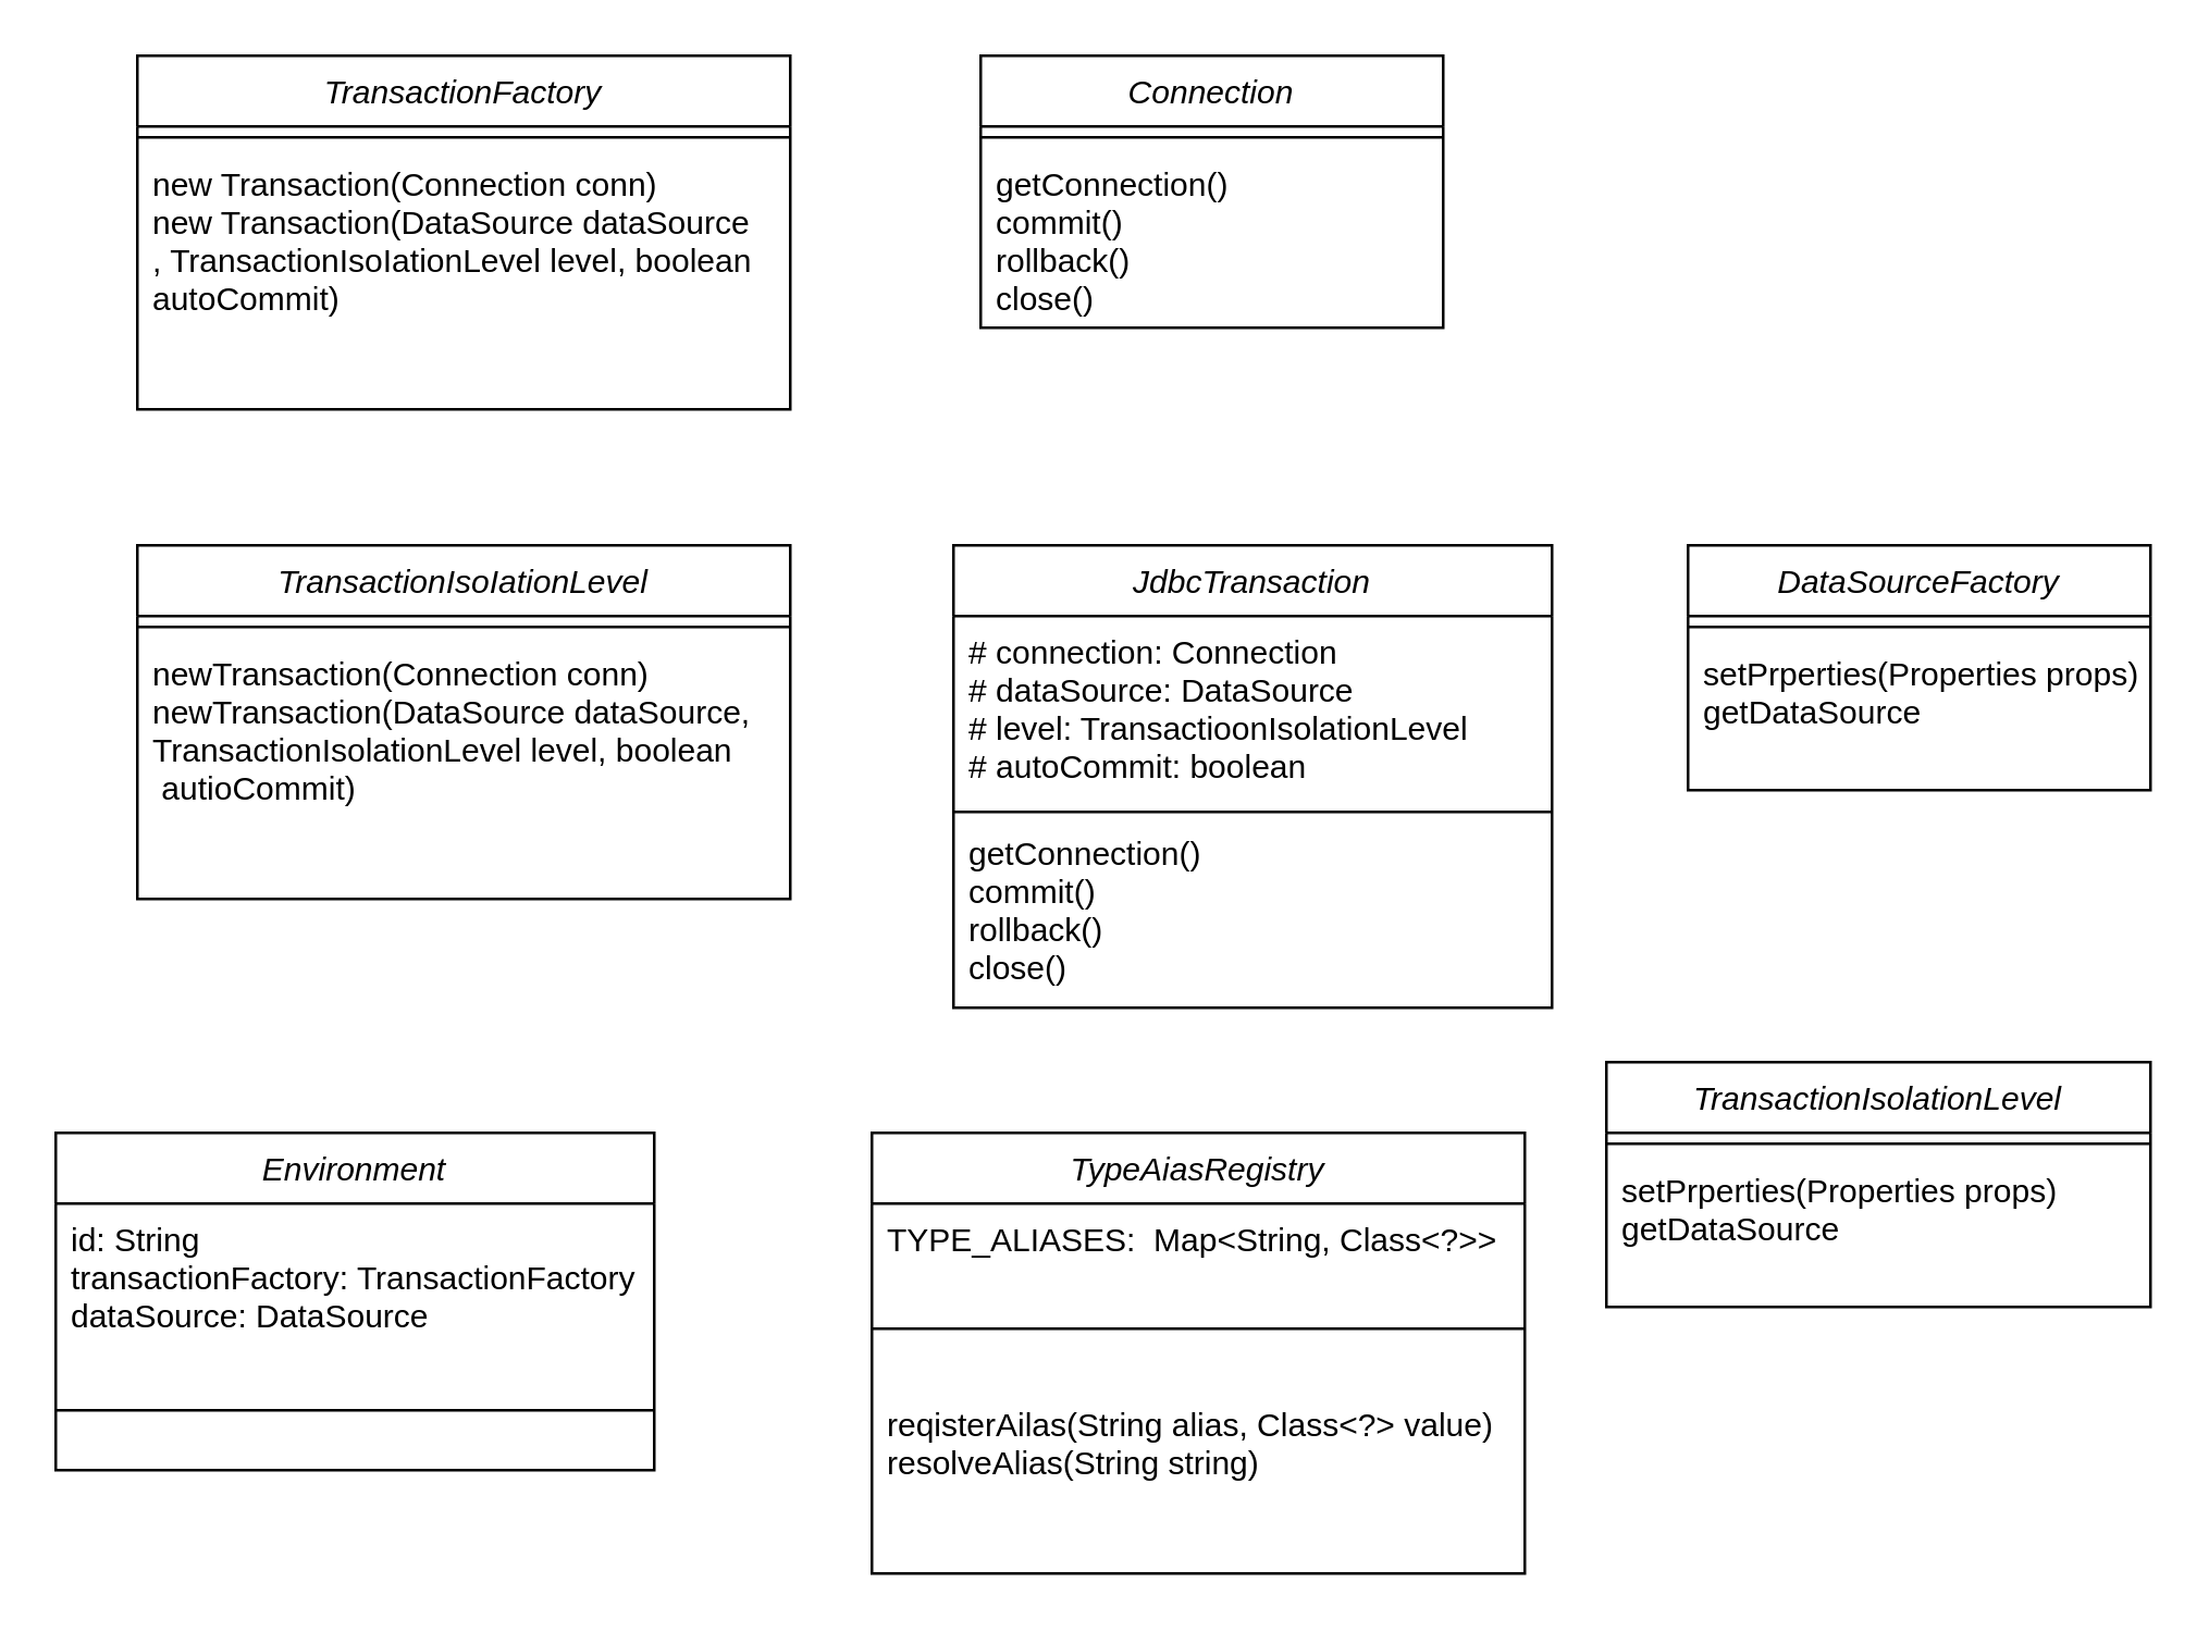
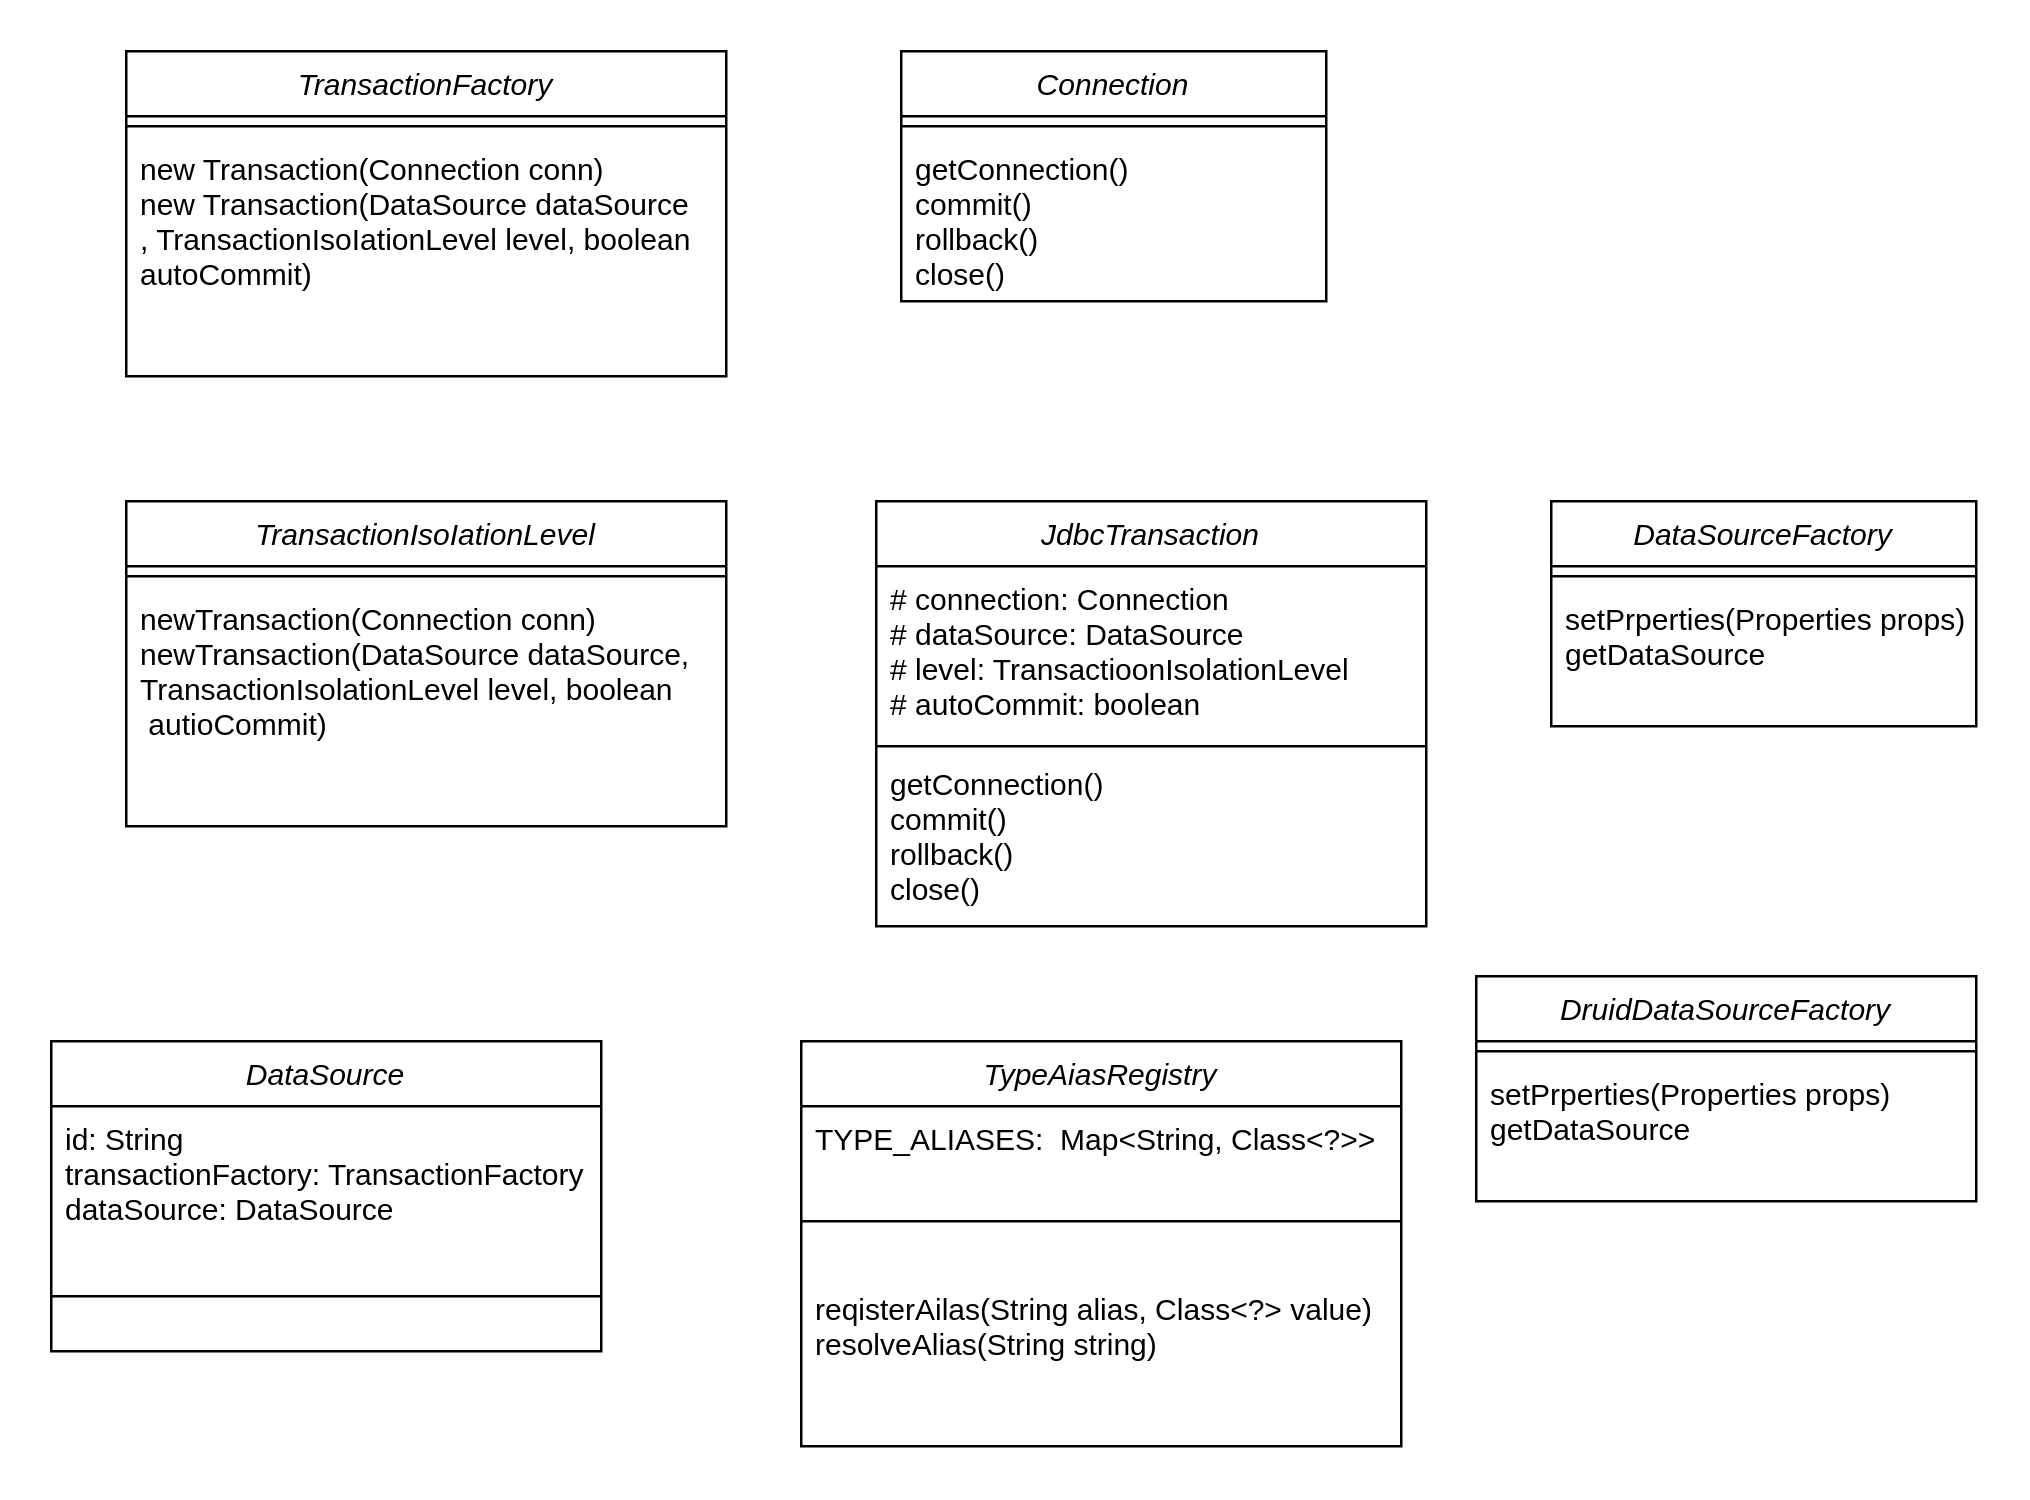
- <mxCell id="18" value="TransactionIsolationLevel" style="swimlane;fontStyle=2;align=center;verticalAlign=top;childLayout=stackLayout;horizontal=1;startSize=26;horizontalStack=0;resizeParent=1;resizeLast=0;collapsible=1;marginBottom=0;rounded=0;shadow=0;strokeWidth=1;" vertex="1" parent="1"><mxGeometry x="590" y="390" width="200" height="90" as="geometry"><mxRectangle x="230" y="140" width="160" height="26" as="alternateBounds" /></mxGeometry></mxCell>
+ <mxCell id="18" value="DruidDataSourceFactory" style="swimlane;fontStyle=2;align=center;verticalAlign=top;childLayout=stackLayout;horizontal=1;startSize=26;horizontalStack=0;resizeParent=1;resizeLast=0;collapsible=1;marginBottom=0;rounded=0;shadow=0;strokeWidth=1;" vertex="1" parent="1"><mxGeometry x="590" y="390" width="200" height="90" as="geometry"><mxRectangle x="230" y="140" width="160" height="26" as="alternateBounds" /></mxGeometry></mxCell>
- <mxCell id="21" value="Environment" style="swimlane;fontStyle=2;align=center;verticalAlign=top;childLayout=stackLayout;horizontal=1;startSize=26;horizontalStack=0;resizeParent=1;resizeLast=0;collapsible=1;marginBottom=0;rounded=0;shadow=0;strokeWidth=1;" vertex="1" parent="1"><mxGeometry x="20" y="416" width="220" height="124" as="geometry"><mxRectangle x="230" y="140" width="160" height="26" as="alternateBounds" /></mxGeometry></mxCell>
+ <mxCell id="21" value="DataSource" style="swimlane;fontStyle=2;align=center;verticalAlign=top;childLayout=stackLayout;horizontal=1;startSize=26;horizontalStack=0;resizeParent=1;resizeLast=0;collapsible=1;marginBottom=0;rounded=0;shadow=0;strokeWidth=1;" vertex="1" parent="1"><mxGeometry x="20" y="416" width="220" height="124" as="geometry"><mxRectangle x="230" y="140" width="160" height="26" as="alternateBounds" /></mxGeometry></mxCell>
